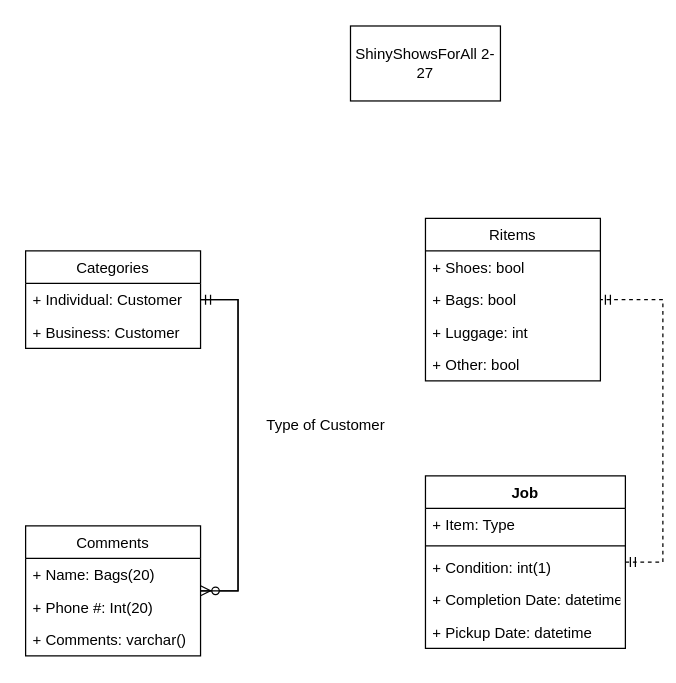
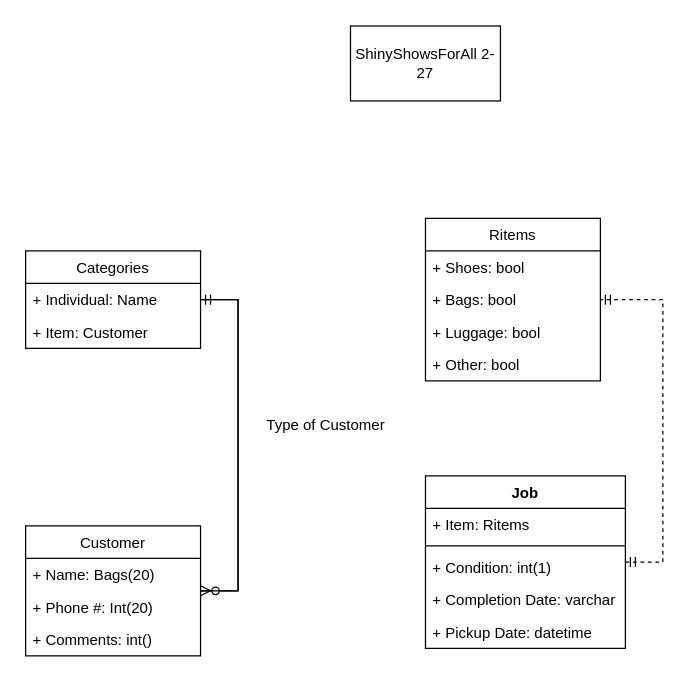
- <mxCell id="3" value="+ Individual: Customer" style="text;strokeColor=none;fillColor=none;align=left;verticalAlign=top;spacingLeft=4;spacingRight=4;overflow=hidden;rotatable=0;points=[[0,0.5],[1,0.5]];portConstraint=eastwest;" parent="2" vertex="1"><mxGeometry y="26" width="140" height="26" as="geometry" /></mxCell>
+ <mxCell id="3" value="+ Individual: Name" style="text;strokeColor=none;fillColor=none;align=left;verticalAlign=top;spacingLeft=4;spacingRight=4;overflow=hidden;rotatable=0;points=[[0,0.5],[1,0.5]];portConstraint=eastwest;" parent="2" vertex="1"><mxGeometry y="26" width="140" height="26" as="geometry" /></mxCell>
- <mxCell id="4" value="+ Business: Customer" style="text;strokeColor=none;fillColor=none;align=left;verticalAlign=top;spacingLeft=4;spacingRight=4;overflow=hidden;rotatable=0;points=[[0,0.5],[1,0.5]];portConstraint=eastwest;" parent="2" vertex="1"><mxGeometry y="52" width="140" height="26" as="geometry" /></mxCell>
+ <mxCell id="4" value="+ Item: Customer" style="text;strokeColor=none;fillColor=none;align=left;verticalAlign=top;spacingLeft=4;spacingRight=4;overflow=hidden;rotatable=0;points=[[0,0.5],[1,0.5]];portConstraint=eastwest;" parent="2" vertex="1"><mxGeometry y="52" width="140" height="26" as="geometry" /></mxCell>
- <mxCell id="18" value="+ Luggage: int" style="text;strokeColor=none;fillColor=none;align=left;verticalAlign=top;spacingLeft=4;spacingRight=4;overflow=hidden;rotatable=0;points=[[0,0.5],[1,0.5]];portConstraint=eastwest;" parent="15" vertex="1"><mxGeometry y="78" width="140" height="26" as="geometry" /></mxCell>
+ <mxCell id="18" value="+ Luggage: bool" style="text;strokeColor=none;fillColor=none;align=left;verticalAlign=top;spacingLeft=4;spacingRight=4;overflow=hidden;rotatable=0;points=[[0,0.5],[1,0.5]];portConstraint=eastwest;" parent="15" vertex="1"><mxGeometry y="78" width="140" height="26" as="geometry" /></mxCell>
- <mxCell id="10" value="+ Item: Type" style="text;strokeColor=none;fillColor=none;align=left;verticalAlign=top;spacingLeft=4;spacingRight=4;overflow=hidden;rotatable=0;points=[[0,0.5],[1,0.5]];portConstraint=eastwest;" parent="9" vertex="1"><mxGeometry y="26" width="160" height="26" as="geometry" /></mxCell>
+ <mxCell id="10" value="+ Item: Ritems" style="text;strokeColor=none;fillColor=none;align=left;verticalAlign=top;spacingLeft=4;spacingRight=4;overflow=hidden;rotatable=0;points=[[0,0.5],[1,0.5]];portConstraint=eastwest;" parent="9" vertex="1"><mxGeometry y="26" width="160" height="26" as="geometry" /></mxCell>
- <mxCell id="5" value="Comments" style="swimlane;fontStyle=0;childLayout=stackLayout;horizontal=1;startSize=26;fillColor=none;horizontalStack=0;resizeParent=1;resizeParentMax=0;resizeLast=0;collapsible=1;marginBottom=0;" parent="1" vertex="1"><mxGeometry x="20" y="420" width="140" height="104" as="geometry" /></mxCell>
+ <mxCell id="5" value="Customer" style="swimlane;fontStyle=0;childLayout=stackLayout;horizontal=1;startSize=26;fillColor=none;horizontalStack=0;resizeParent=1;resizeParentMax=0;resizeLast=0;collapsible=1;marginBottom=0;" parent="1" vertex="1"><mxGeometry x="20" y="420" width="140" height="104" as="geometry" /></mxCell>
- <mxCell id="13" value="+ Completion Date: datetime" style="text;strokeColor=none;fillColor=none;align=left;verticalAlign=top;spacingLeft=4;spacingRight=4;overflow=hidden;rotatable=0;points=[[0,0.5],[1,0.5]];portConstraint=eastwest;" parent="9" vertex="1"><mxGeometry y="86" width="160" height="26" as="geometry" /></mxCell>
+ <mxCell id="13" value="+ Completion Date: varchar" style="text;strokeColor=none;fillColor=none;align=left;verticalAlign=top;spacingLeft=4;spacingRight=4;overflow=hidden;rotatable=0;points=[[0,0.5],[1,0.5]];portConstraint=eastwest;" parent="9" vertex="1"><mxGeometry y="86" width="160" height="26" as="geometry" /></mxCell>
- <mxCell id="8" value="+ Comments: varchar()" style="text;strokeColor=none;fillColor=none;align=left;verticalAlign=top;spacingLeft=4;spacingRight=4;overflow=hidden;rotatable=0;points=[[0,0.5],[1,0.5]];portConstraint=eastwest;" parent="5" vertex="1"><mxGeometry y="78" width="140" height="26" as="geometry" /></mxCell>
+ <mxCell id="8" value="+ Comments: int()" style="text;strokeColor=none;fillColor=none;align=left;verticalAlign=top;spacingLeft=4;spacingRight=4;overflow=hidden;rotatable=0;points=[[0,0.5],[1,0.5]];portConstraint=eastwest;" parent="5" vertex="1"><mxGeometry y="78" width="140" height="26" as="geometry" /></mxCell>
